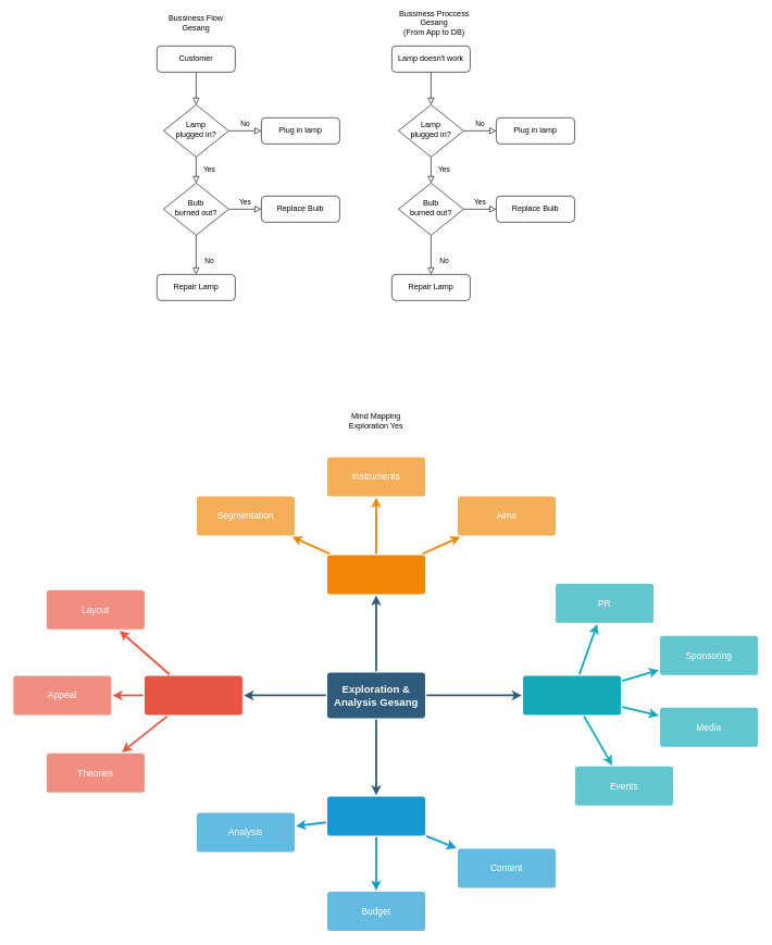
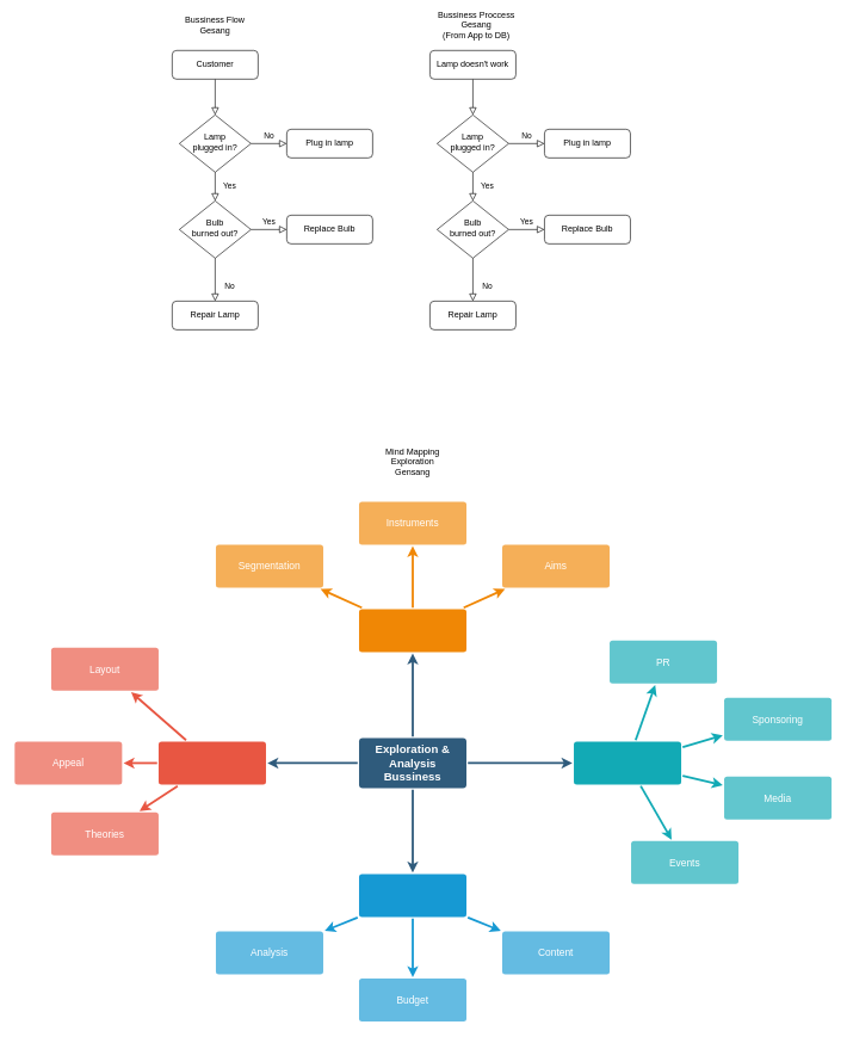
- <mxCell id="61" value="Mind Mapping Exploration Yes" style="text;html=1;strokeColor=none;fillColor=none;align=center;verticalAlign=middle;whiteSpace=wrap;rounded=0;" vertex="1" parent="1"><mxGeometry x="519" y="630" width="114" height="30" as="geometry" /></mxCell>
+ <mxCell id="61" value="Mind Mapping Exploration Gensang" style="text;html=1;strokeColor=none;fillColor=none;align=center;verticalAlign=middle;whiteSpace=wrap;rounded=0;" vertex="1" parent="1"><mxGeometry x="519" y="630" width="114" height="30" as="geometry" /></mxCell>
- <mxCell id="30" value="&lt;div&gt;Exploration &amp;amp; Analysis Gesang&lt;br&gt;&lt;/div&gt;" style="rounded=1;whiteSpace=wrap;html=1;shadow=0;labelBackgroundColor=none;strokeColor=none;strokeWidth=3;fillColor=#2F5B7C;fontFamily=Helvetica;fontSize=16;fontColor=#FFFFFF;align=center;fontStyle=1;spacing=5;arcSize=7;perimeterSpacing=2;" vertex="1" parent="1"><mxGeometry x="501" y="1030" width="150" height="70" as="geometry" /></mxCell>
+ <mxCell id="30" value="&lt;div&gt;Exploration &amp;amp; Analysis Bussiness&lt;br&gt;&lt;/div&gt;" style="rounded=1;whiteSpace=wrap;html=1;shadow=0;labelBackgroundColor=none;strokeColor=none;strokeWidth=3;fillColor=#2F5B7C;fontFamily=Helvetica;fontSize=16;fontColor=#FFFFFF;align=center;fontStyle=1;spacing=5;arcSize=7;perimeterSpacing=2;" vertex="1" parent="1"><mxGeometry x="501" y="1030" width="150" height="70" as="geometry" /></mxCell>
- <mxCell id="35" value="Theories" style="rounded=1;whiteSpace=wrap;html=1;shadow=0;labelBackgroundColor=none;strokeColor=none;strokeWidth=3;fillColor=#f08e81;fontFamily=Helvetica;fontSize=14;fontColor=#FFFFFF;align=center;spacing=5;fontStyle=0;arcSize=7;perimeterSpacing=2;" vertex="1" parent="1"><mxGeometry x="71" y="1154" width="150" height="60" as="geometry" /></mxCell>
+ <mxCell id="35" value="Theories" style="rounded=1;whiteSpace=wrap;html=1;shadow=0;labelBackgroundColor=none;strokeColor=none;strokeWidth=3;fillColor=#f08e81;fontFamily=Helvetica;fontSize=14;fontColor=#FFFFFF;align=center;spacing=5;fontStyle=0;arcSize=7;perimeterSpacing=2;" vertex="1" parent="1"><mxGeometry x="71" y="1134" width="150" height="60" as="geometry" /></mxCell>
- <mxCell id="44" value="Analysis" style="rounded=1;whiteSpace=wrap;html=1;shadow=0;labelBackgroundColor=none;strokeColor=none;strokeWidth=3;fillColor=#64bbe2;fontFamily=Helvetica;fontSize=14;fontColor=#FFFFFF;align=center;spacing=5;arcSize=7;perimeterSpacing=2;" vertex="1" parent="1"><mxGeometry x="301" y="1245" width="150" height="60" as="geometry" /></mxCell>
+ <mxCell id="44" value="Analysis" style="rounded=1;whiteSpace=wrap;html=1;shadow=0;labelBackgroundColor=none;strokeColor=none;strokeWidth=3;fillColor=#64bbe2;fontFamily=Helvetica;fontSize=14;fontColor=#FFFFFF;align=center;spacing=5;arcSize=7;perimeterSpacing=2;" vertex="1" parent="1"><mxGeometry x="301" y="1300" width="150" height="60" as="geometry" /></mxCell>
